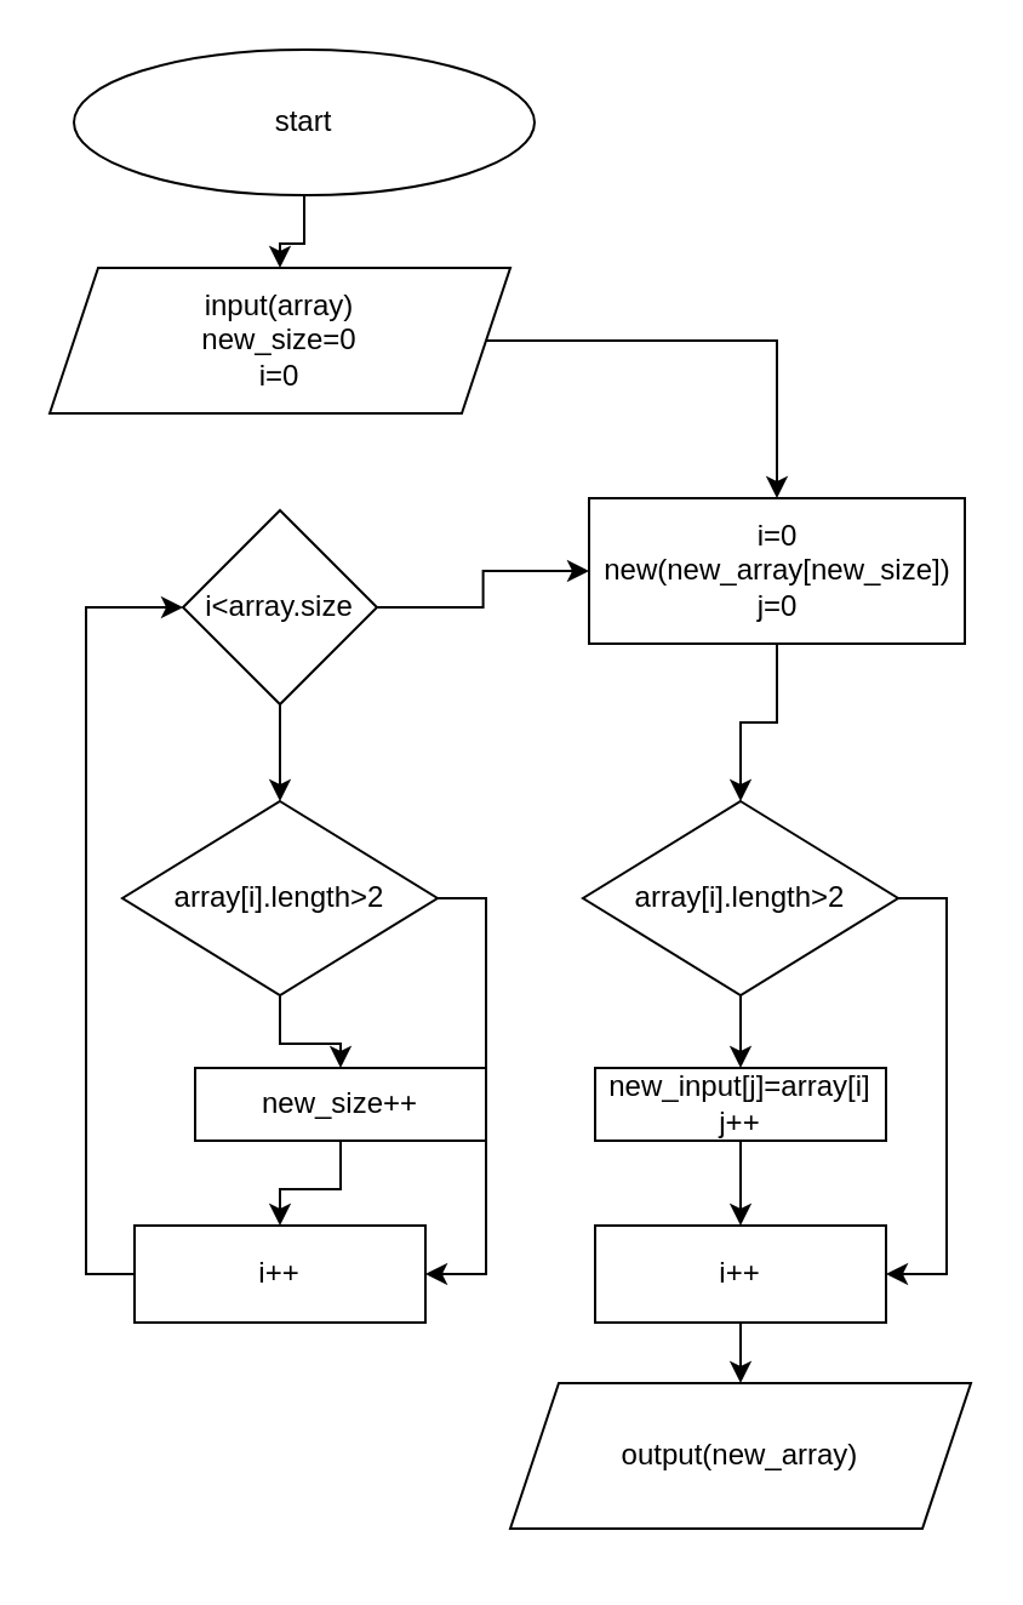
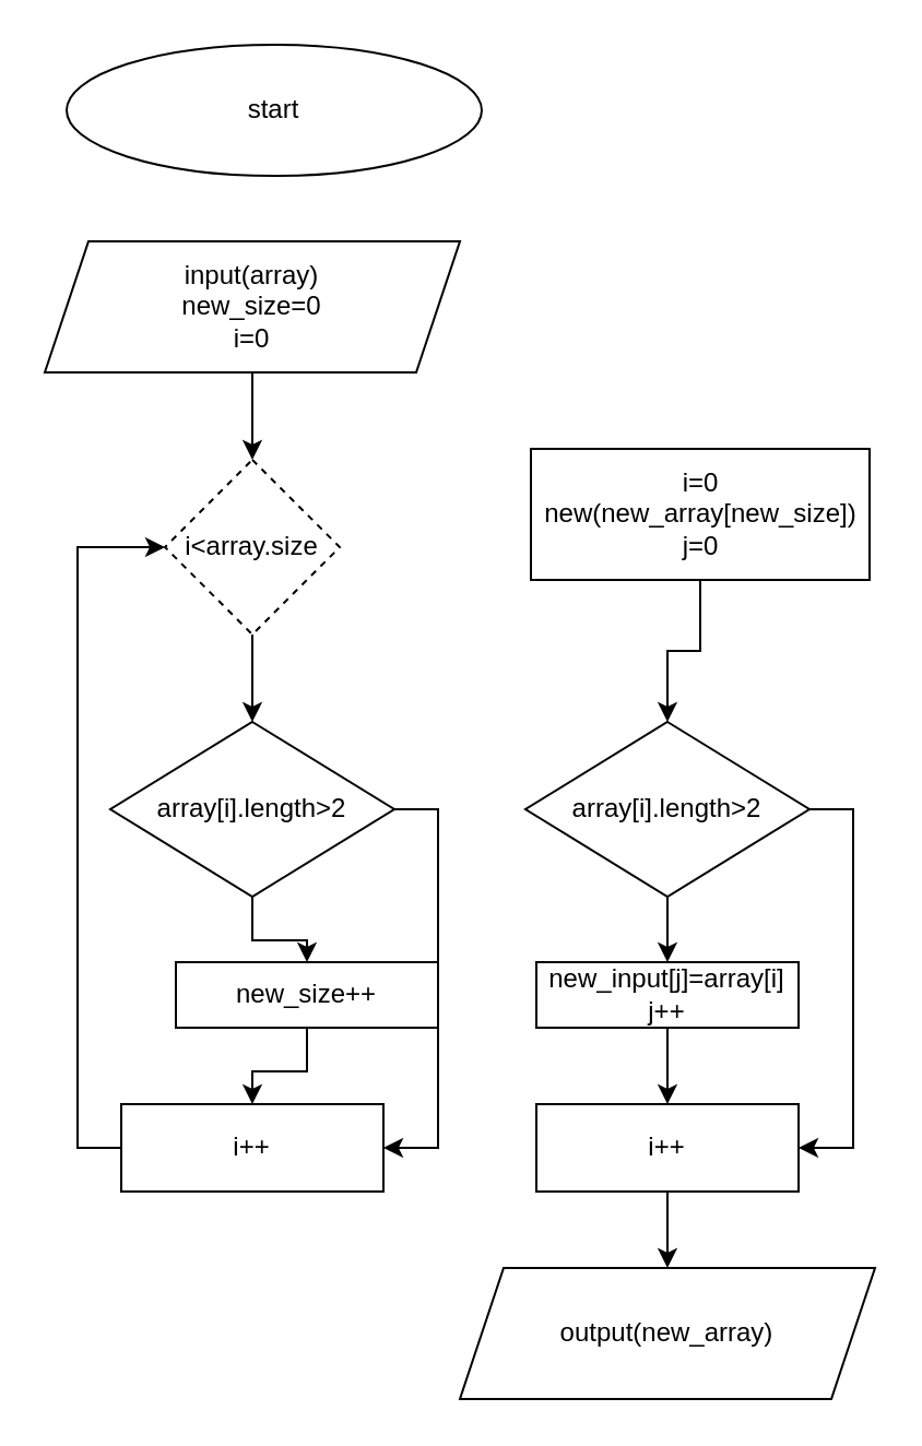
- <mxCell id="2" value="" style="edgeStyle=orthogonalEdgeStyle;rounded=0;orthogonalLoop=1;jettySize=auto;html=1;" edge="1" parent="1" source="3" target="5"><mxGeometry relative="1" as="geometry" /></mxCell>
- <mxCell id="4" value="" style="edgeStyle=orthogonalEdgeStyle;rounded=0;orthogonalLoop=1;jettySize=auto;html=1;" edge="1" parent="1" source="5" target="24"><mxGeometry relative="1" as="geometry" /></mxCell>
+ <mxCell id="4" value="" style="edgeStyle=orthogonalEdgeStyle;rounded=0;orthogonalLoop=1;jettySize=auto;html=1;" edge="1" parent="1" source="5" target="8"><mxGeometry relative="1" as="geometry" /></mxCell>
- <mxCell id="7" style="edgeStyle=orthogonalEdgeStyle;rounded=0;orthogonalLoop=1;jettySize=auto;html=1;exitX=1;exitY=0.5;exitDx=0;exitDy=0;entryX=0;entryY=0.5;entryDx=0;entryDy=0;" edge="1" parent="1" source="8" target="24"><mxGeometry relative="1" as="geometry" /></mxCell>
- <mxCell id="8" value="i&amp;lt;array.size" style="rhombus;whiteSpace=wrap;html=1;" vertex="1" parent="1"><mxGeometry x="75" y="210" width="80" height="80" as="geometry" /></mxCell>
+ <mxCell id="8" value="i&amp;lt;array.size" style="rhombus;whiteSpace=wrap;html=1;dashed=1;" vertex="1" parent="1"><mxGeometry x="75" y="210" width="80" height="80" as="geometry" /></mxCell>
- <mxCell id="25" value="output(new_array)" style="shape=parallelogram;perimeter=parallelogramPerimeter;whiteSpace=wrap;html=1;fixedSize=1;" vertex="1" parent="1"><mxGeometry x="210" y="570" width="190" height="60" as="geometry" /></mxCell>
+ <mxCell id="25" value="output(new_array)" style="shape=parallelogram;perimeter=parallelogramPerimeter;whiteSpace=wrap;html=1;fixedSize=1;" vertex="1" parent="1"><mxGeometry x="210" y="580" width="190" height="60" as="geometry" /></mxCell>
